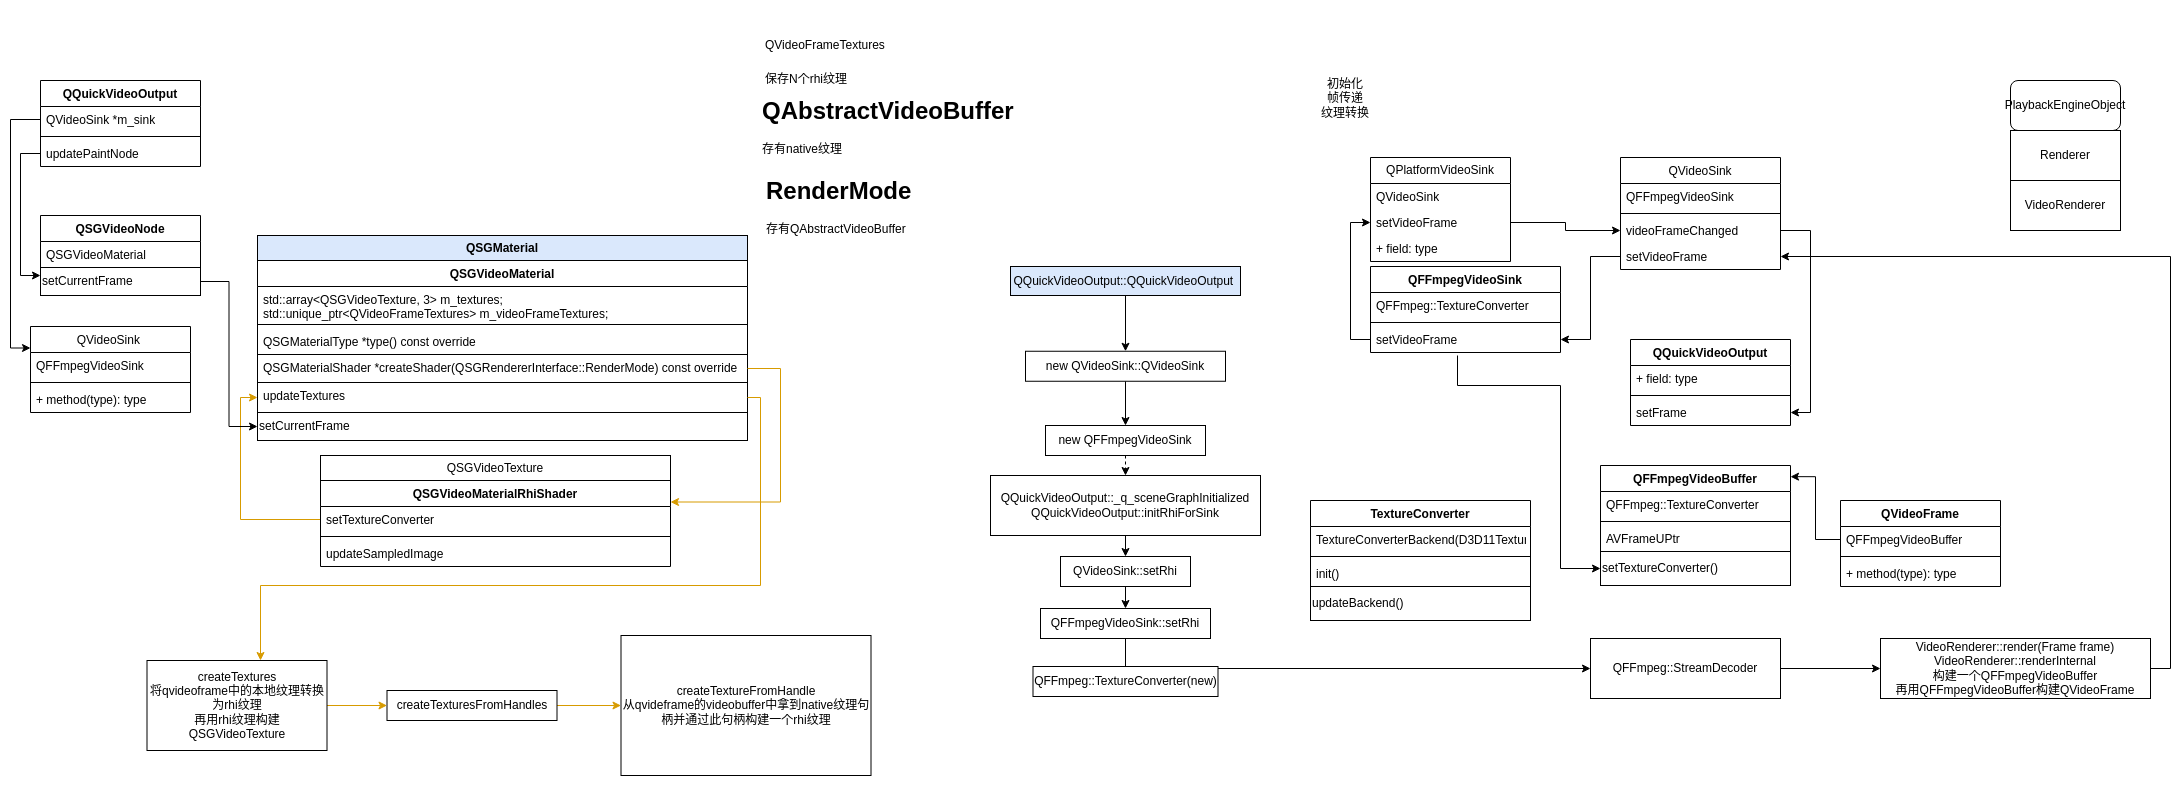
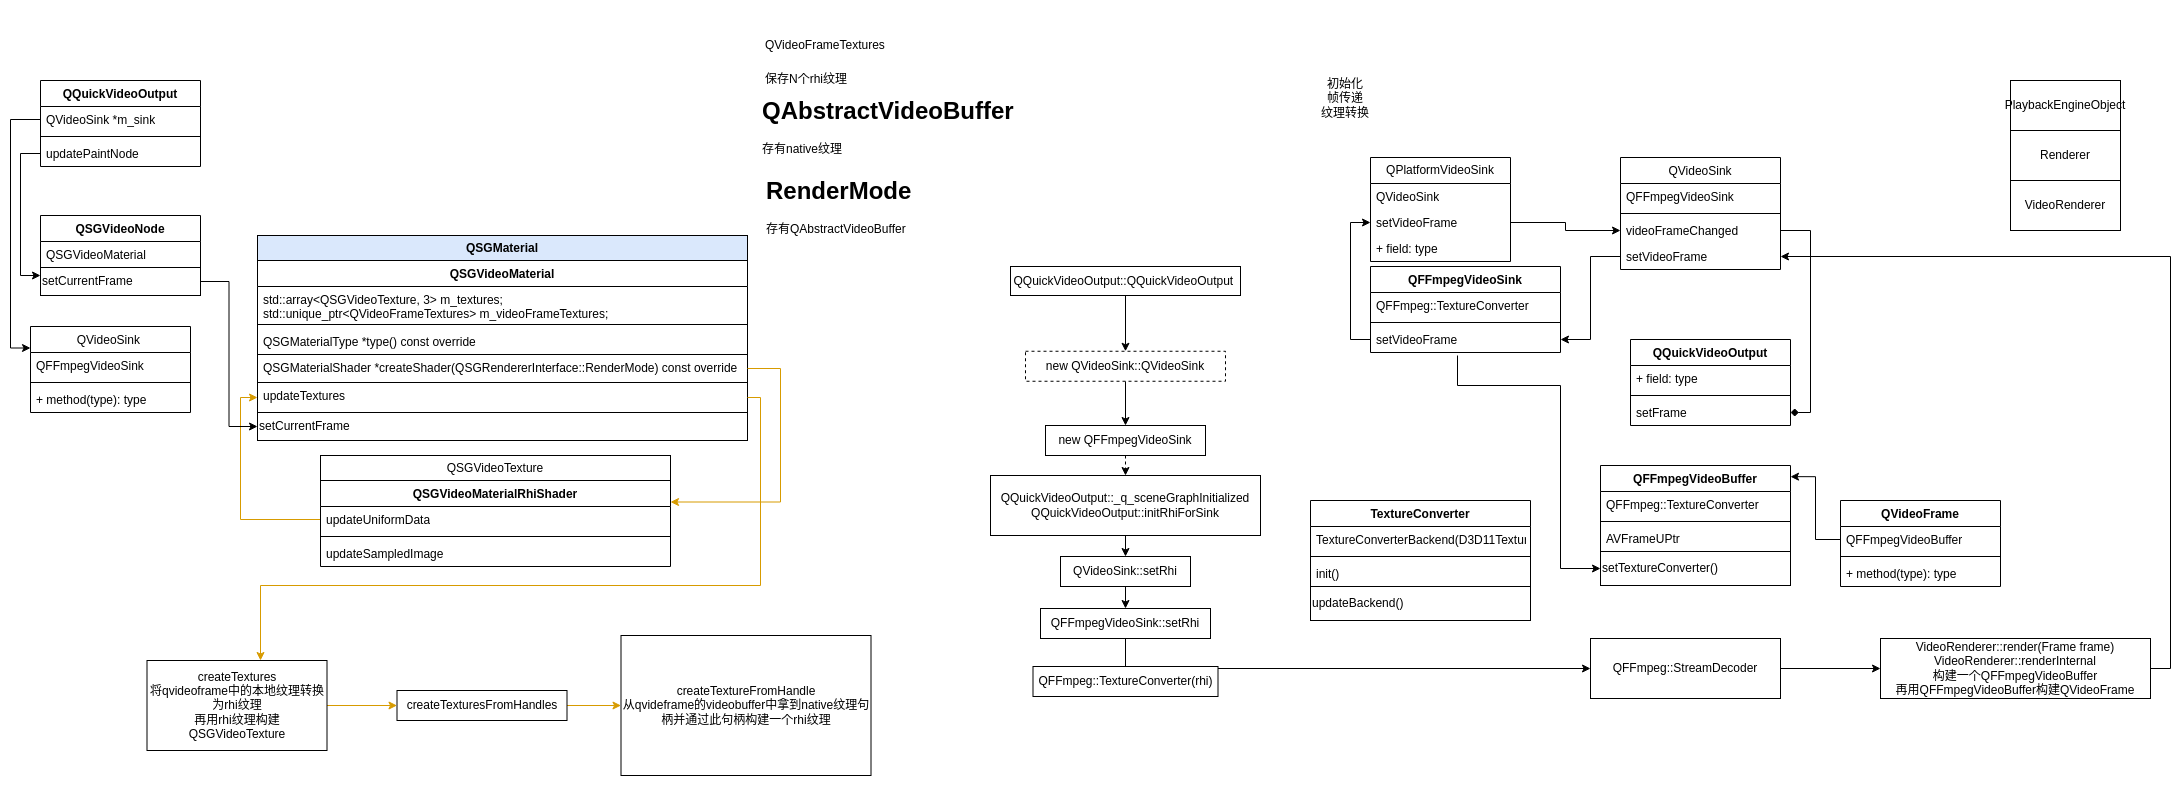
- <mxCell id="73" value="PlaybackEngineObject" style="html=1;whiteSpace=wrap;rounded=1;" vertex="1" parent="1"><mxGeometry x="2010" y="80" width="110" height="50" as="geometry" /></mxCell>
+ <mxCell id="73" value="PlaybackEngineObject" style="html=1;whiteSpace=wrap;" vertex="1" parent="1"><mxGeometry x="2010" y="80" width="110" height="50" as="geometry" /></mxCell>
- <mxCell id="25" value="&lt;div&gt;QQuickVideoOutput::QQuickVideoOutput&amp;nbsp;&lt;/div&gt;" style="rounded=0;whiteSpace=wrap;html=1;fillColor=#dae8fc;" vertex="1" parent="1"><mxGeometry x="1010" y="266" width="230" height="29" as="geometry" /></mxCell>
+ <mxCell id="25" value="&lt;div&gt;QQuickVideoOutput::QQuickVideoOutput&amp;nbsp;&lt;/div&gt;" style="rounded=0;whiteSpace=wrap;html=1;" vertex="1" parent="1"><mxGeometry x="1010" y="266" width="230" height="29" as="geometry" /></mxCell>
- <mxCell id="27" value="&lt;div&gt;new QVideoSink::QVideoSink&lt;/div&gt;" style="rounded=0;whiteSpace=wrap;html=1;" vertex="1" parent="1"><mxGeometry x="1025" y="350.75" width="200" height="30" as="geometry" /></mxCell>
+ <mxCell id="27" value="&lt;div&gt;new QVideoSink::QVideoSink&lt;/div&gt;" style="rounded=0;whiteSpace=wrap;html=1;dashed=1;" vertex="1" parent="1"><mxGeometry x="1025" y="350.75" width="200" height="30" as="geometry" /></mxCell>
- <mxCell id="58" style="edgeStyle=orthogonalEdgeStyle;rounded=0;orthogonalLoop=1;jettySize=auto;html=1;exitX=1;exitY=0.5;exitDx=0;exitDy=0;entryX=1;entryY=0.5;entryDx=0;entryDy=0;" edge="1" parent="1" source="55" target="41"><mxGeometry relative="1" as="geometry" /></mxCell>
+ <mxCell id="58" style="edgeStyle=orthogonalEdgeStyle;rounded=0;orthogonalLoop=1;jettySize=auto;html=1;exitX=1;exitY=0.5;exitDx=0;exitDy=0;entryX=1;entryY=0.5;entryDx=0;entryDy=0;endArrow=diamond;" edge="1" parent="1" source="55" target="41"><mxGeometry relative="1" as="geometry" /></mxCell>
- <mxCell id="84" value="setTextureConverter" style="text;strokeColor=none;fillColor=none;align=left;verticalAlign=top;spacingLeft=4;spacingRight=4;overflow=hidden;rotatable=0;points=[[0,0.5],[1,0.5]];portConstraint=eastwest;whiteSpace=wrap;html=1;" parent="83" vertex="1"><mxGeometry y="26" width="350" height="26" as="geometry" /></mxCell>
+ <mxCell id="84" value="updateUniformData" style="text;strokeColor=none;fillColor=none;align=left;verticalAlign=top;spacingLeft=4;spacingRight=4;overflow=hidden;rotatable=0;points=[[0,0.5],[1,0.5]];portConstraint=eastwest;whiteSpace=wrap;html=1;" parent="83" vertex="1"><mxGeometry y="26" width="350" height="26" as="geometry" /></mxCell>
- <mxCell id="36" value="QFFmpeg::TextureConverter(new)" style="rounded=0;whiteSpace=wrap;html=1;" vertex="1" parent="1"><mxGeometry x="1032.5" y="666" width="185" height="30" as="geometry" /></mxCell>
+ <mxCell id="36" value="QFFmpeg::TextureConverter(rhi)" style="rounded=0;whiteSpace=wrap;html=1;" vertex="1" parent="1"><mxGeometry x="1032.5" y="666" width="185" height="30" as="geometry" /></mxCell>
- <mxCell id="9" value="createTexturesFromHandles" style="rounded=0;whiteSpace=wrap;html=1;" parent="1" vertex="1"><mxGeometry x="386.5" y="690" width="170" height="30" as="geometry" /></mxCell>
+ <mxCell id="9" value="createTexturesFromHandles" style="rounded=0;whiteSpace=wrap;html=1;" parent="1" vertex="1"><mxGeometry x="396.5" y="690" width="170" height="30" as="geometry" /></mxCell>
